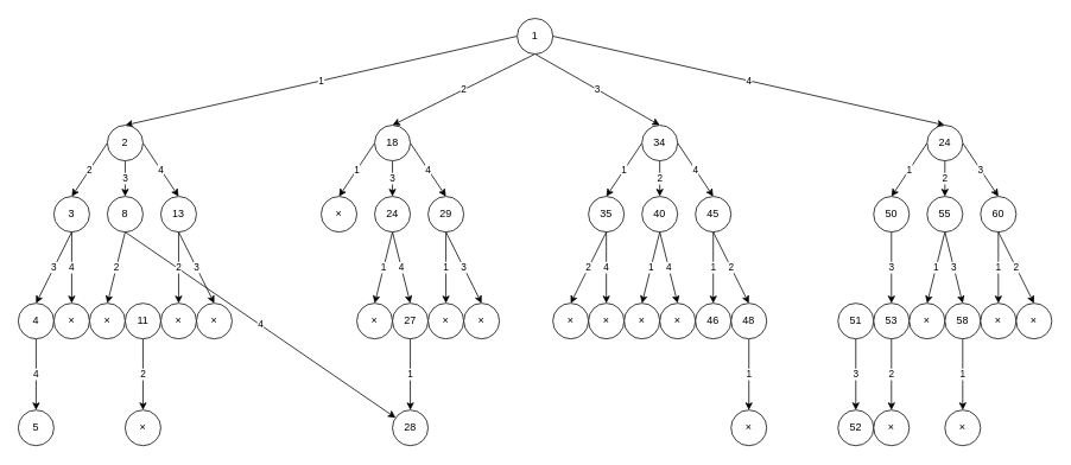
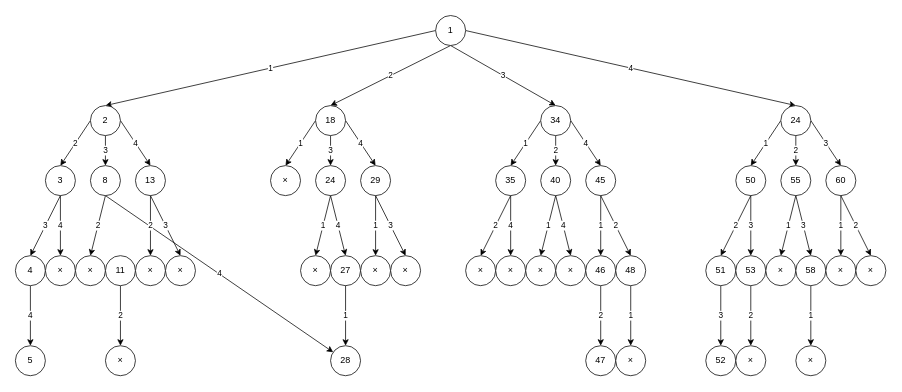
+ <mxCell id="48" value="2" style="edgeStyle=none;rounded=0;orthogonalLoop=1;jettySize=auto;html=1;exitX=0.5;exitY=1;exitDx=0;exitDy=0;entryX=0.5;entryY=0;entryDx=0;entryDy=0;" edge="1" parent="1" source="50" target="66"><mxGeometry relative="1" as="geometry" /></mxCell>
+ <mxCell id="82" value="2" style="edgeStyle=none;rounded=0;orthogonalLoop=1;jettySize=auto;html=1;exitX=0.5;exitY=1;exitDx=0;exitDy=0;entryX=0.5;entryY=0;entryDx=0;entryDy=0;" edge="1" parent="1" source="83" target="91"><mxGeometry relative="1" as="geometry" /></mxCell>
+ <mxCell id="91" value="47" style="ellipse;whiteSpace=wrap;html=1;aspect=fixed;" vertex="1" parent="1"><mxGeometry x="780" y="460" width="40" height="40" as="geometry" /></mxCell>
